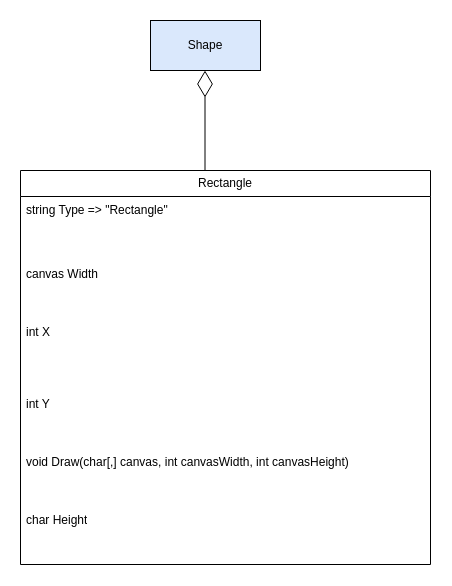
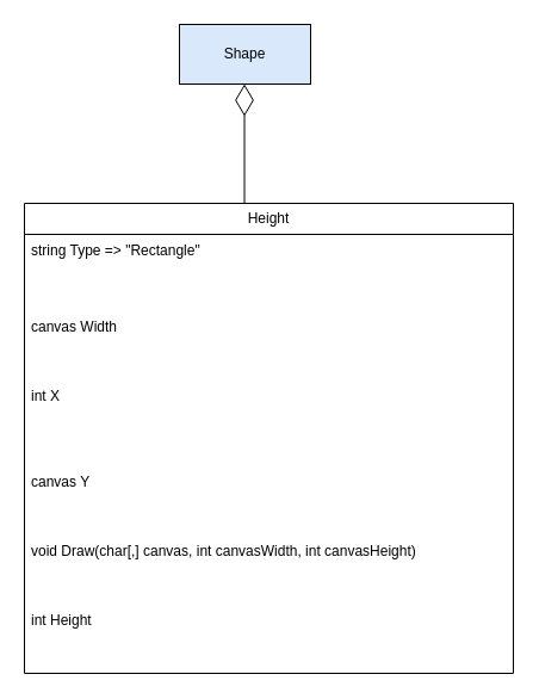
- <mxCell id="2" value="Rectangle" style="swimlane;fontStyle=0;childLayout=stackLayout;horizontal=1;startSize=26;fillColor=none;horizontalStack=0;resizeParent=1;resizeParentMax=0;resizeLast=0;collapsible=1;marginBottom=0;whiteSpace=wrap;html=1;" vertex="1" parent="1"><mxGeometry x="20" y="170" width="410" height="394" as="geometry" /></mxCell>
+ <mxCell id="2" value="Height" style="swimlane;fontStyle=0;childLayout=stackLayout;horizontal=1;startSize=26;fillColor=none;horizontalStack=0;resizeParent=1;resizeParentMax=0;resizeLast=0;collapsible=1;marginBottom=0;whiteSpace=wrap;html=1;" vertex="1" parent="1"><mxGeometry x="20" y="170" width="410" height="394" as="geometry" /></mxCell>
- <mxCell id="6" value="int Y" style="text;strokeColor=none;fillColor=none;align=left;verticalAlign=top;spacingLeft=4;spacingRight=4;overflow=hidden;rotatable=0;points=[[0,0.5],[1,0.5]];portConstraint=eastwest;whiteSpace=wrap;html=1;" vertex="1" parent="2"><mxGeometry y="220" width="410" height="58" as="geometry" /></mxCell>
+ <mxCell id="6" value="canvas Y" style="text;strokeColor=none;fillColor=none;align=left;verticalAlign=top;spacingLeft=4;spacingRight=4;overflow=hidden;rotatable=0;points=[[0,0.5],[1,0.5]];portConstraint=eastwest;whiteSpace=wrap;html=1;" vertex="1" parent="2"><mxGeometry y="220" width="410" height="58" as="geometry" /></mxCell>
- <mxCell id="8" value="char Height" style="text;strokeColor=none;fillColor=none;align=left;verticalAlign=top;spacingLeft=4;spacingRight=4;overflow=hidden;rotatable=0;points=[[0,0.5],[1,0.5]];portConstraint=eastwest;whiteSpace=wrap;html=1;" vertex="1" parent="2"><mxGeometry y="336" width="410" height="58" as="geometry" /></mxCell>
+ <mxCell id="8" value="int Height" style="text;strokeColor=none;fillColor=none;align=left;verticalAlign=top;spacingLeft=4;spacingRight=4;overflow=hidden;rotatable=0;points=[[0,0.5],[1,0.5]];portConstraint=eastwest;whiteSpace=wrap;html=1;" vertex="1" parent="2"><mxGeometry y="336" width="410" height="58" as="geometry" /></mxCell>
